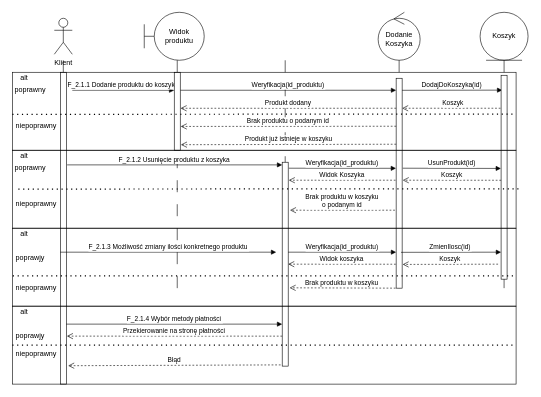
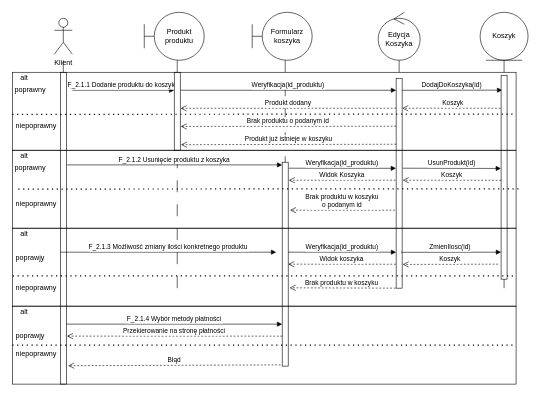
- <mxCell id="6" value="Widok produktu" style="shape=umlBoundary;whiteSpace=wrap;html=1;" parent="1" vertex="1"><mxGeometry x="240" y="20" width="100" height="80" as="geometry" /></mxCell>
+ <mxCell id="6" value="Produkt produktu" style="shape=umlBoundary;whiteSpace=wrap;html=1;" parent="1" vertex="1"><mxGeometry x="240" y="20" width="100" height="80" as="geometry" /></mxCell>
+ <mxCell id="7" value="Formularz koszyka" style="shape=umlBoundary;whiteSpace=wrap;html=1;" parent="1" vertex="1"><mxGeometry x="420" y="20" width="100" height="80" as="geometry" /></mxCell>
- <mxCell id="9" value="Dodanie Koszyka" style="ellipse;shape=umlControl;whiteSpace=wrap;html=1;" parent="1" vertex="1"><mxGeometry x="630" y="20" width="70" height="80" as="geometry" /></mxCell>
+ <mxCell id="9" value="Edycja Koszyka" style="ellipse;shape=umlControl;whiteSpace=wrap;html=1;" parent="1" vertex="1"><mxGeometry x="630" y="20" width="70" height="80" as="geometry" /></mxCell>
